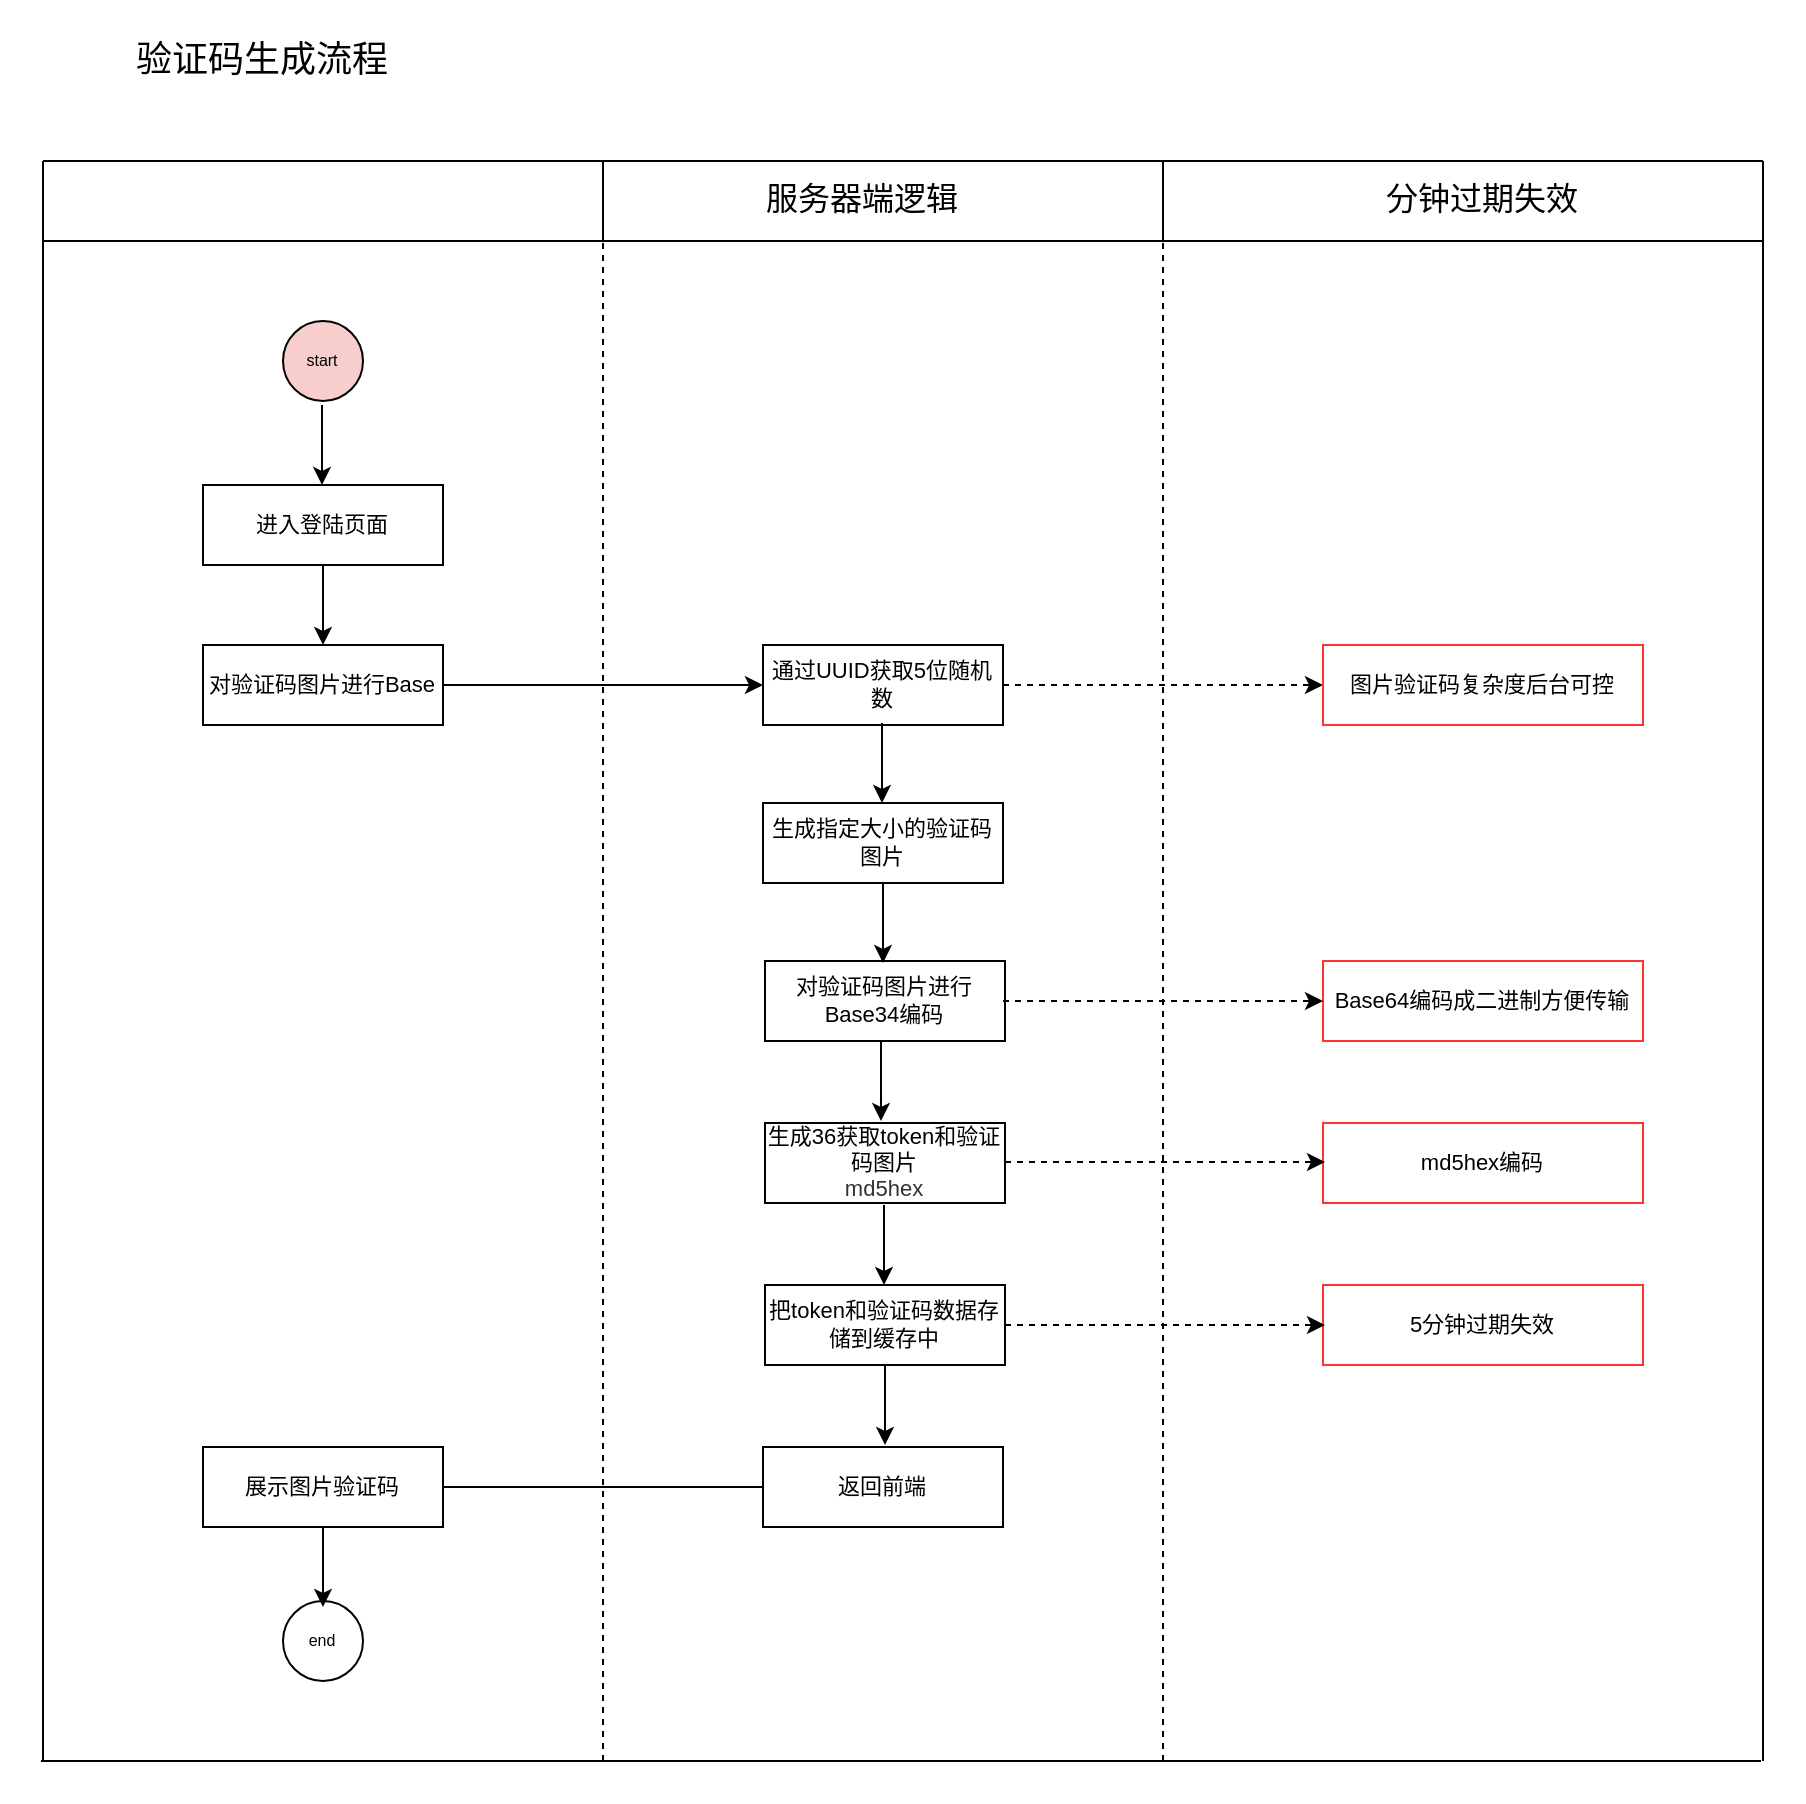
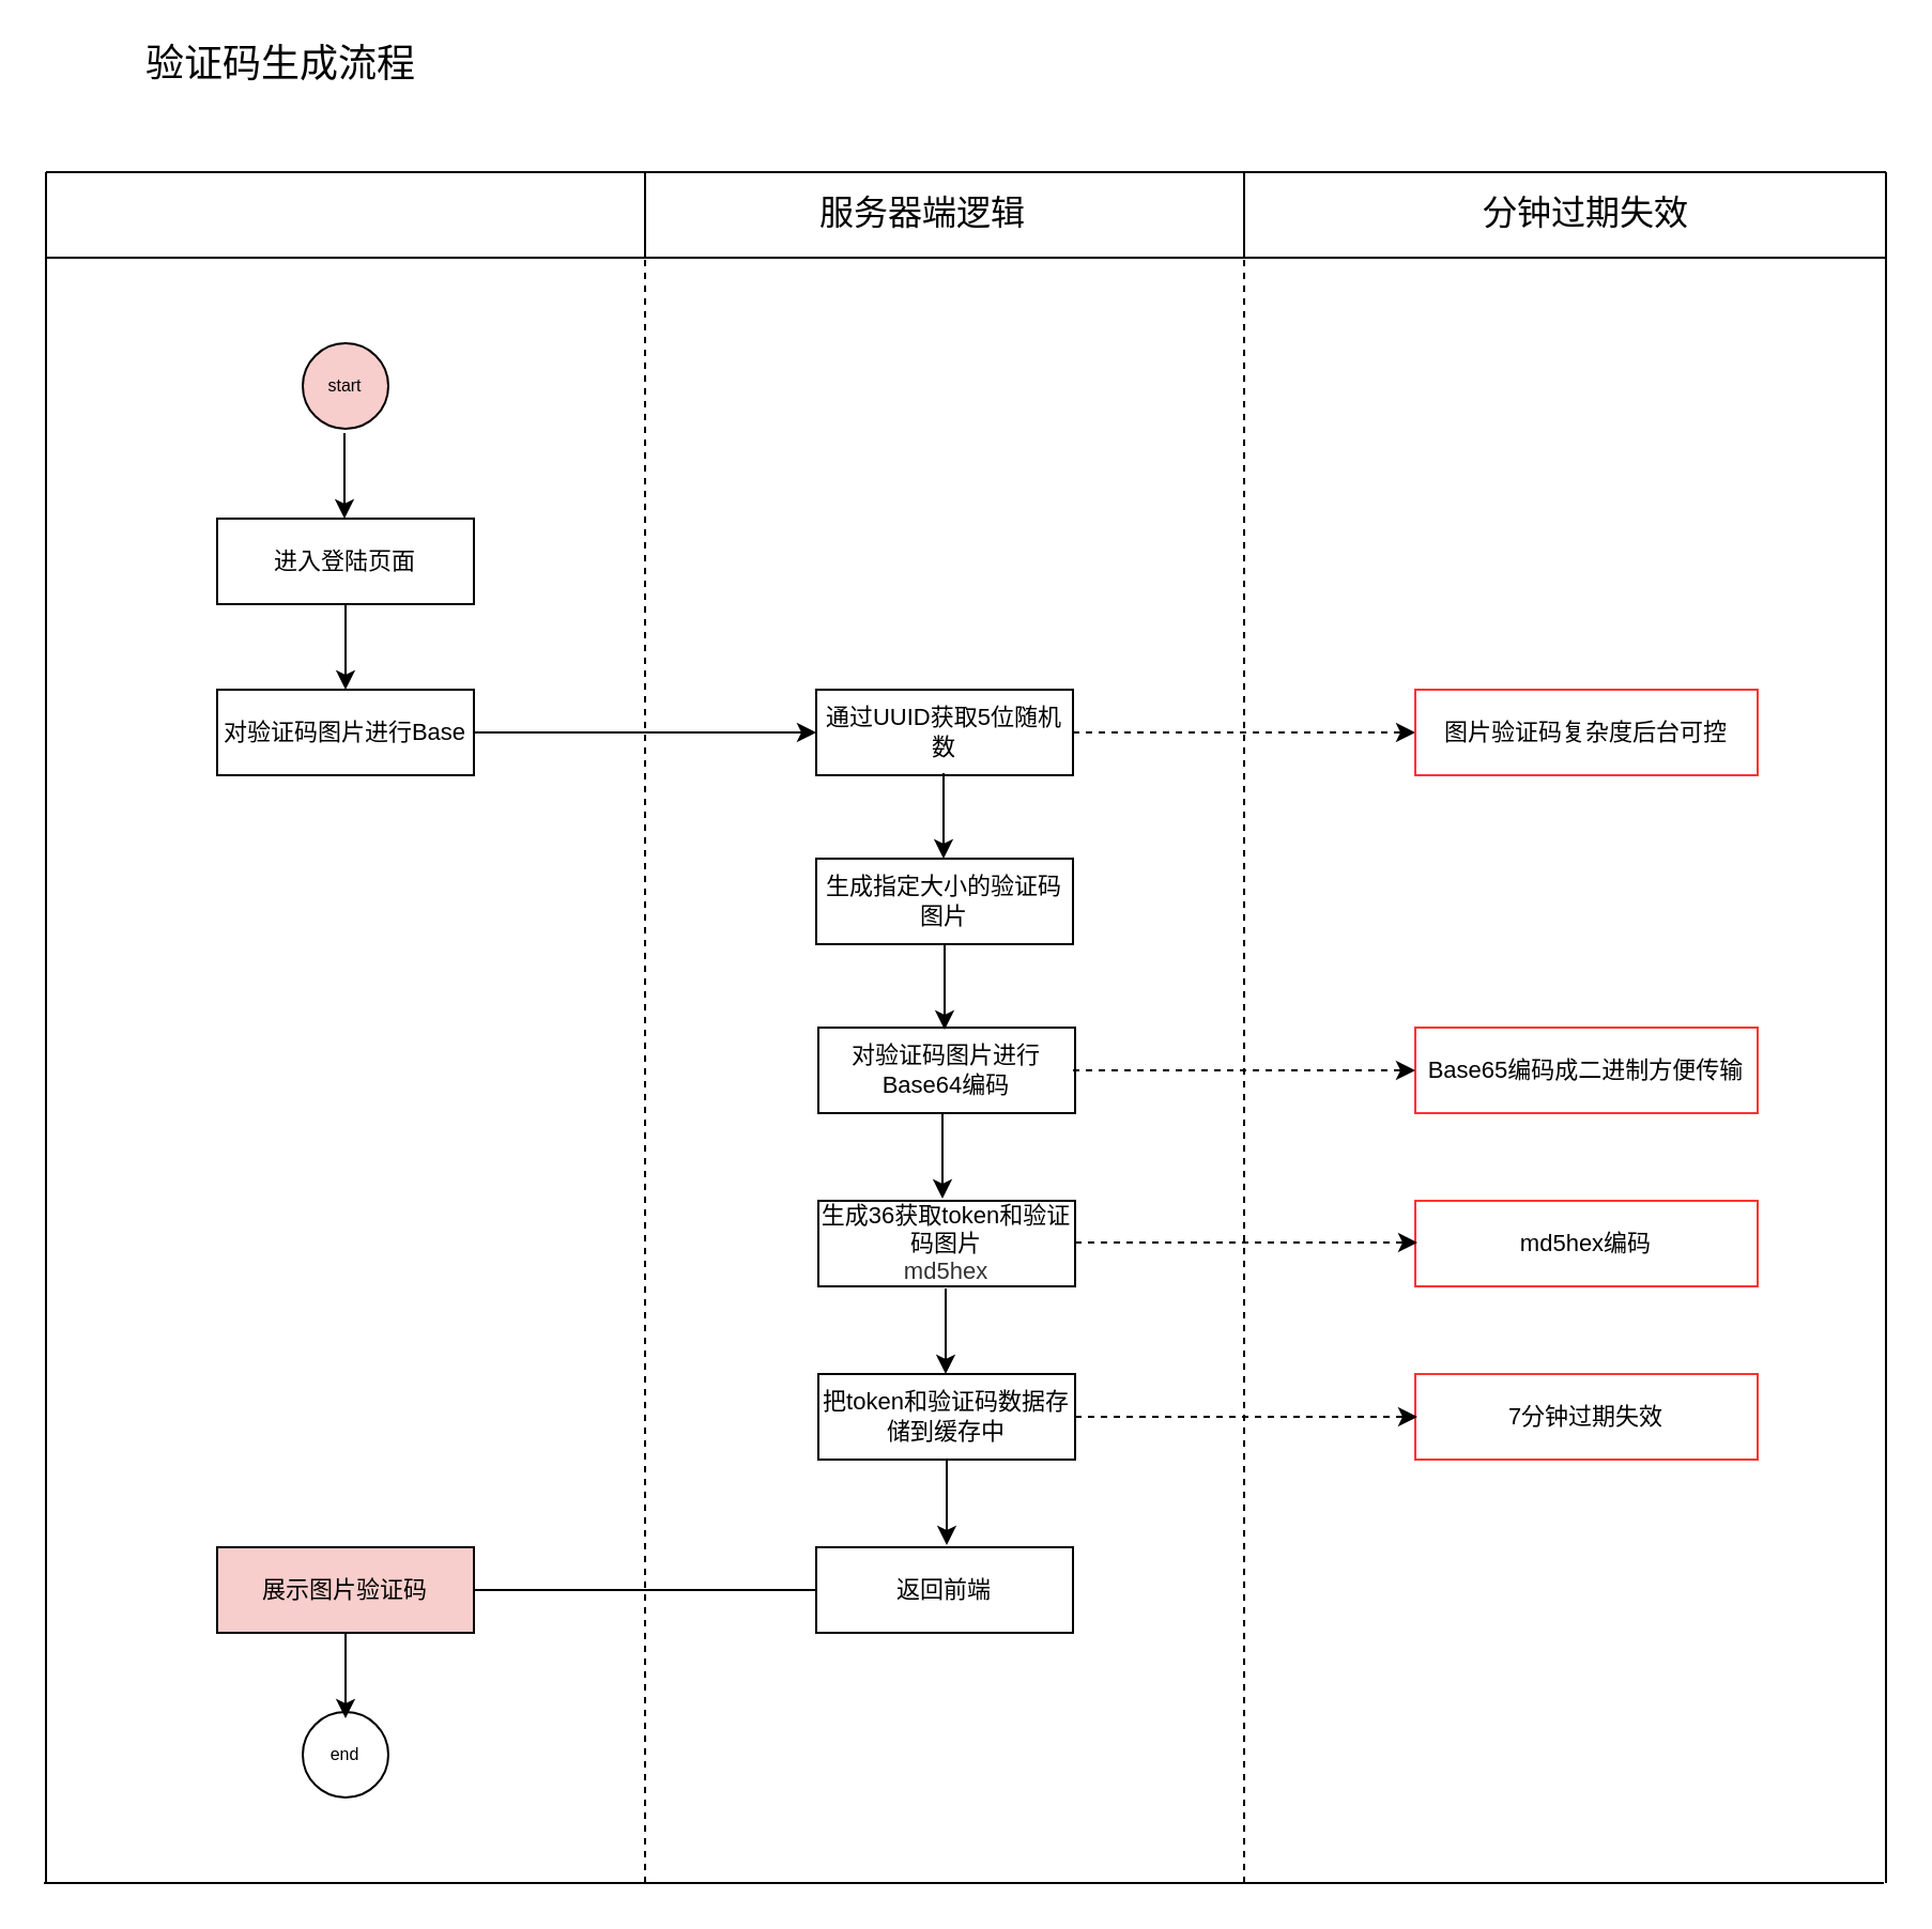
- <mxCell id="26" value="对验证码图片进行Base34编码" style="rounded=0;whiteSpace=wrap;html=1;fontSize=11;" vertex="1" parent="1"><mxGeometry x="382" y="480" width="120" height="40" as="geometry" /></mxCell>
+ <mxCell id="26" value="对验证码图片进行Base64编码" style="rounded=0;whiteSpace=wrap;html=1;fontSize=11;" vertex="1" parent="1"><mxGeometry x="382" y="480" width="120" height="40" as="geometry" /></mxCell>
- <mxCell id="40" value="Base64编码成二进制方便传输" style="rounded=0;whiteSpace=wrap;html=1;fontSize=11;strokeColor=#FF3333;" vertex="1" parent="1"><mxGeometry x="661" y="480" width="160" height="40" as="geometry" /></mxCell>
+ <mxCell id="40" value="Base65编码成二进制方便传输" style="rounded=0;whiteSpace=wrap;html=1;fontSize=11;strokeColor=#FF3333;" vertex="1" parent="1"><mxGeometry x="661" y="480" width="160" height="40" as="geometry" /></mxCell>
- <mxCell id="38" value="5分钟过期失效" style="rounded=0;whiteSpace=wrap;html=1;fontSize=11;strokeColor=#FF3333;" vertex="1" parent="1"><mxGeometry x="661" y="642" width="160" height="40" as="geometry" /></mxCell>
+ <mxCell id="38" value="7分钟过期失效" style="rounded=0;whiteSpace=wrap;html=1;fontSize=11;strokeColor=#FF3333;" vertex="1" parent="1"><mxGeometry x="661" y="642" width="160" height="40" as="geometry" /></mxCell>
- <mxCell id="34" value="&lt;div style=&quot;font-size: 11px&quot;&gt;展示图片验证码&lt;/div&gt;" style="rounded=0;whiteSpace=wrap;html=1;fontSize=11;" vertex="1" parent="1"><mxGeometry x="101" y="723" width="120" height="40" as="geometry" /></mxCell>
+ <mxCell id="34" value="&lt;div style=&quot;font-size: 11px&quot;&gt;展示图片验证码&lt;/div&gt;" style="rounded=0;whiteSpace=wrap;html=1;fontSize=11;fillColor=#f8cecc;" vertex="1" parent="1"><mxGeometry x="101" y="723" width="120" height="40" as="geometry" /></mxCell>
